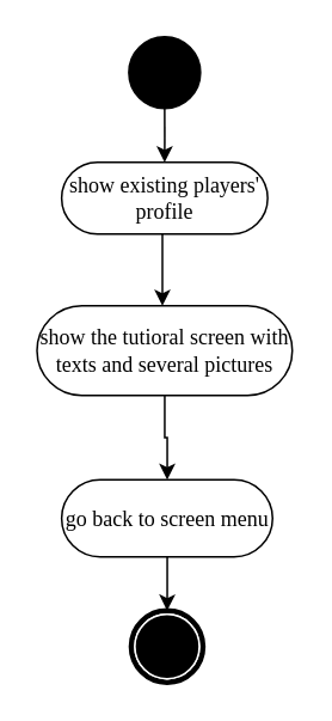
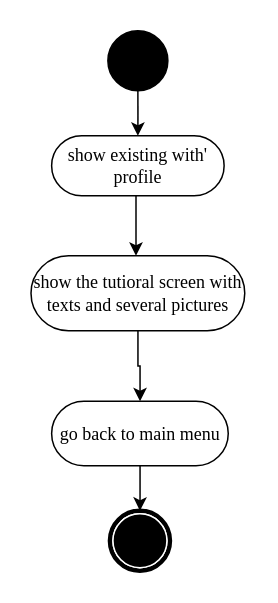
- <mxCell id="10" value="show existing players' profile" style="rounded=1;whiteSpace=wrap;html=1;shadow=0;comic=0;labelBackgroundColor=none;strokeWidth=1;fontFamily=Verdana;fontSize=12;align=center;arcSize=50;" vertex="1" parent="1"><mxGeometry x="33.75" y="90" width="115" height="40" as="geometry" /></mxCell>
+ <mxCell id="10" value="show existing with' profile" style="rounded=1;whiteSpace=wrap;html=1;shadow=0;comic=0;labelBackgroundColor=none;strokeWidth=1;fontFamily=Verdana;fontSize=12;align=center;arcSize=50;" vertex="1" parent="1"><mxGeometry x="33.75" y="90" width="115" height="40" as="geometry" /></mxCell>
- <mxCell id="7" value="go back to screen menu" style="rounded=1;whiteSpace=wrap;html=1;shadow=0;comic=0;labelBackgroundColor=none;strokeWidth=1;fontFamily=Verdana;fontSize=12;align=center;arcSize=50;" vertex="1" parent="1"><mxGeometry x="33.75" y="267" width="117.75" height="43" as="geometry" /></mxCell>
+ <mxCell id="7" value="go back to main menu" style="rounded=1;whiteSpace=wrap;html=1;shadow=0;comic=0;labelBackgroundColor=none;strokeWidth=1;fontFamily=Verdana;fontSize=12;align=center;arcSize=50;" vertex="1" parent="1"><mxGeometry x="33.75" y="267" width="117.75" height="43" as="geometry" /></mxCell>
